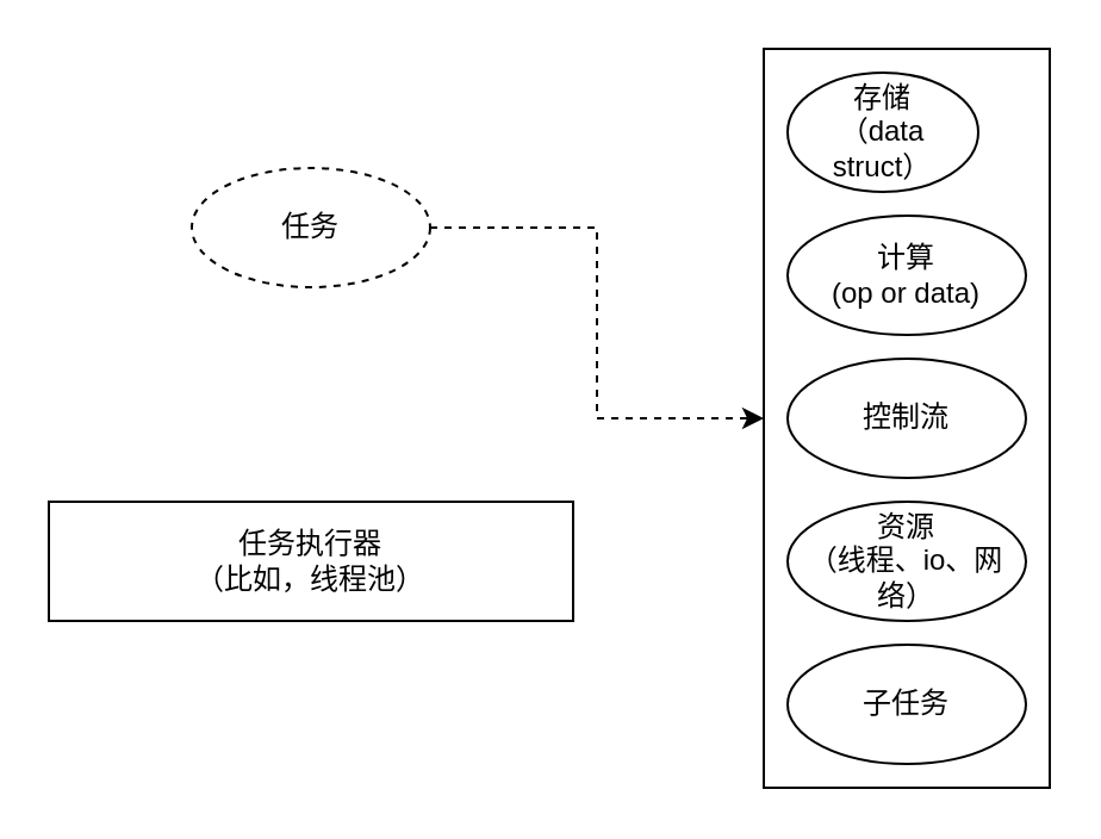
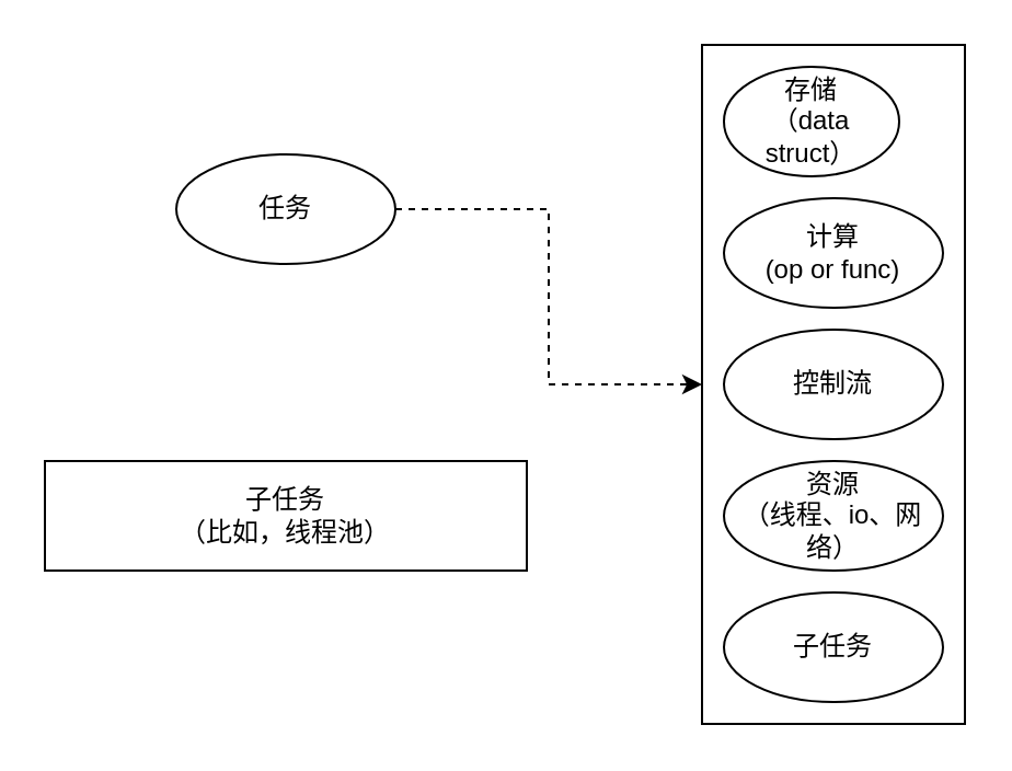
- <mxCell id="4" value="任务" style="ellipse;whiteSpace=wrap;html=1;dashed=1;" vertex="1" parent="1"><mxGeometry x="80" y="70" width="100" height="50" as="geometry" /></mxCell>
+ <mxCell id="4" value="任务" style="ellipse;whiteSpace=wrap;html=1;" vertex="1" parent="1"><mxGeometry x="80" y="70" width="100" height="50" as="geometry" /></mxCell>
- <mxCell id="7" value="&lt;div&gt;计算&lt;/div&gt;&lt;div&gt;(op or data)&lt;br&gt;&lt;/div&gt;" style="ellipse;whiteSpace=wrap;html=1;" vertex="1" parent="1"><mxGeometry x="330" y="90" width="100" height="50" as="geometry" /></mxCell>
+ <mxCell id="7" value="&lt;div&gt;计算&lt;/div&gt;&lt;div&gt;(op or func)&lt;br&gt;&lt;/div&gt;" style="ellipse;whiteSpace=wrap;html=1;" vertex="1" parent="1"><mxGeometry x="330" y="90" width="100" height="50" as="geometry" /></mxCell>
- <mxCell id="2" value="&lt;div&gt;任务执行器&lt;/div&gt;&lt;div&gt;（比如，线程池）&lt;br&gt;&lt;/div&gt;" style="rounded=0;whiteSpace=wrap;html=1;" vertex="1" parent="1"><mxGeometry x="20" y="210" width="220" height="50" as="geometry" /></mxCell>
+ <mxCell id="2" value="&lt;div&gt;子任务&lt;/div&gt;&lt;div&gt;（比如，线程池）&lt;br&gt;&lt;/div&gt;" style="rounded=0;whiteSpace=wrap;html=1;" vertex="1" parent="1"><mxGeometry x="20" y="210" width="220" height="50" as="geometry" /></mxCell>
